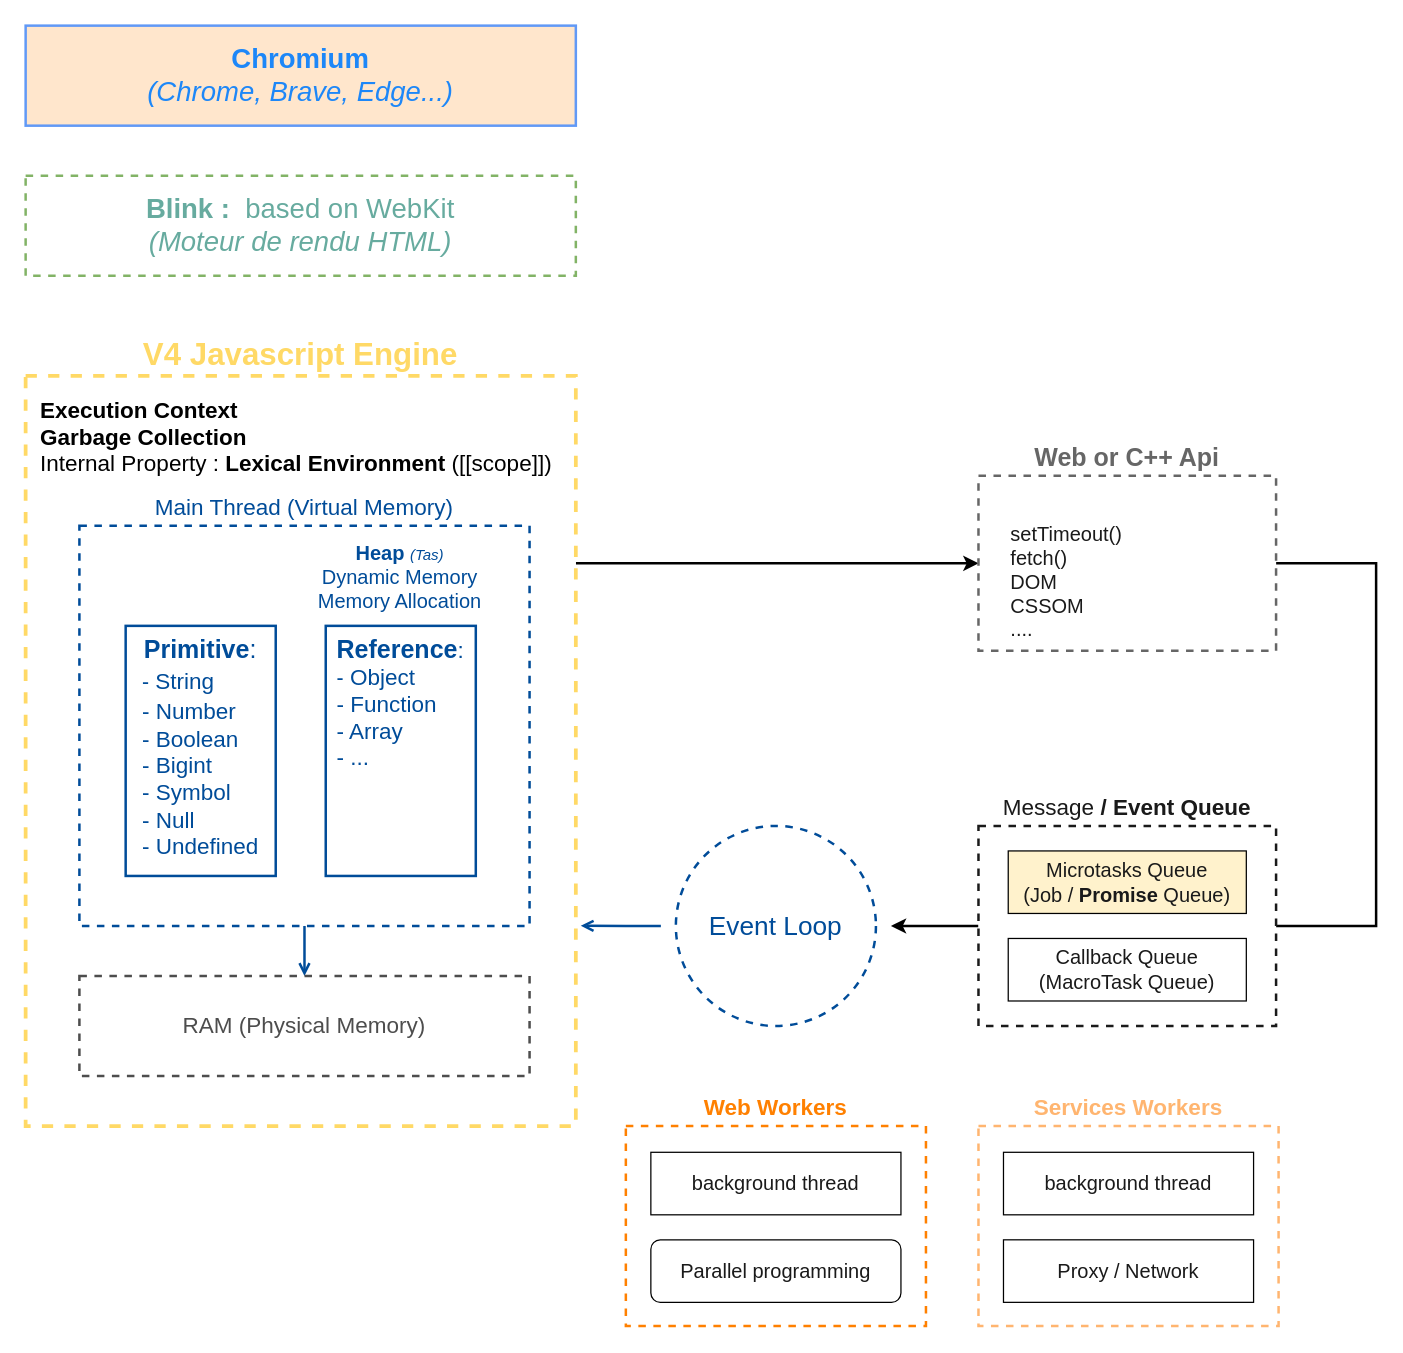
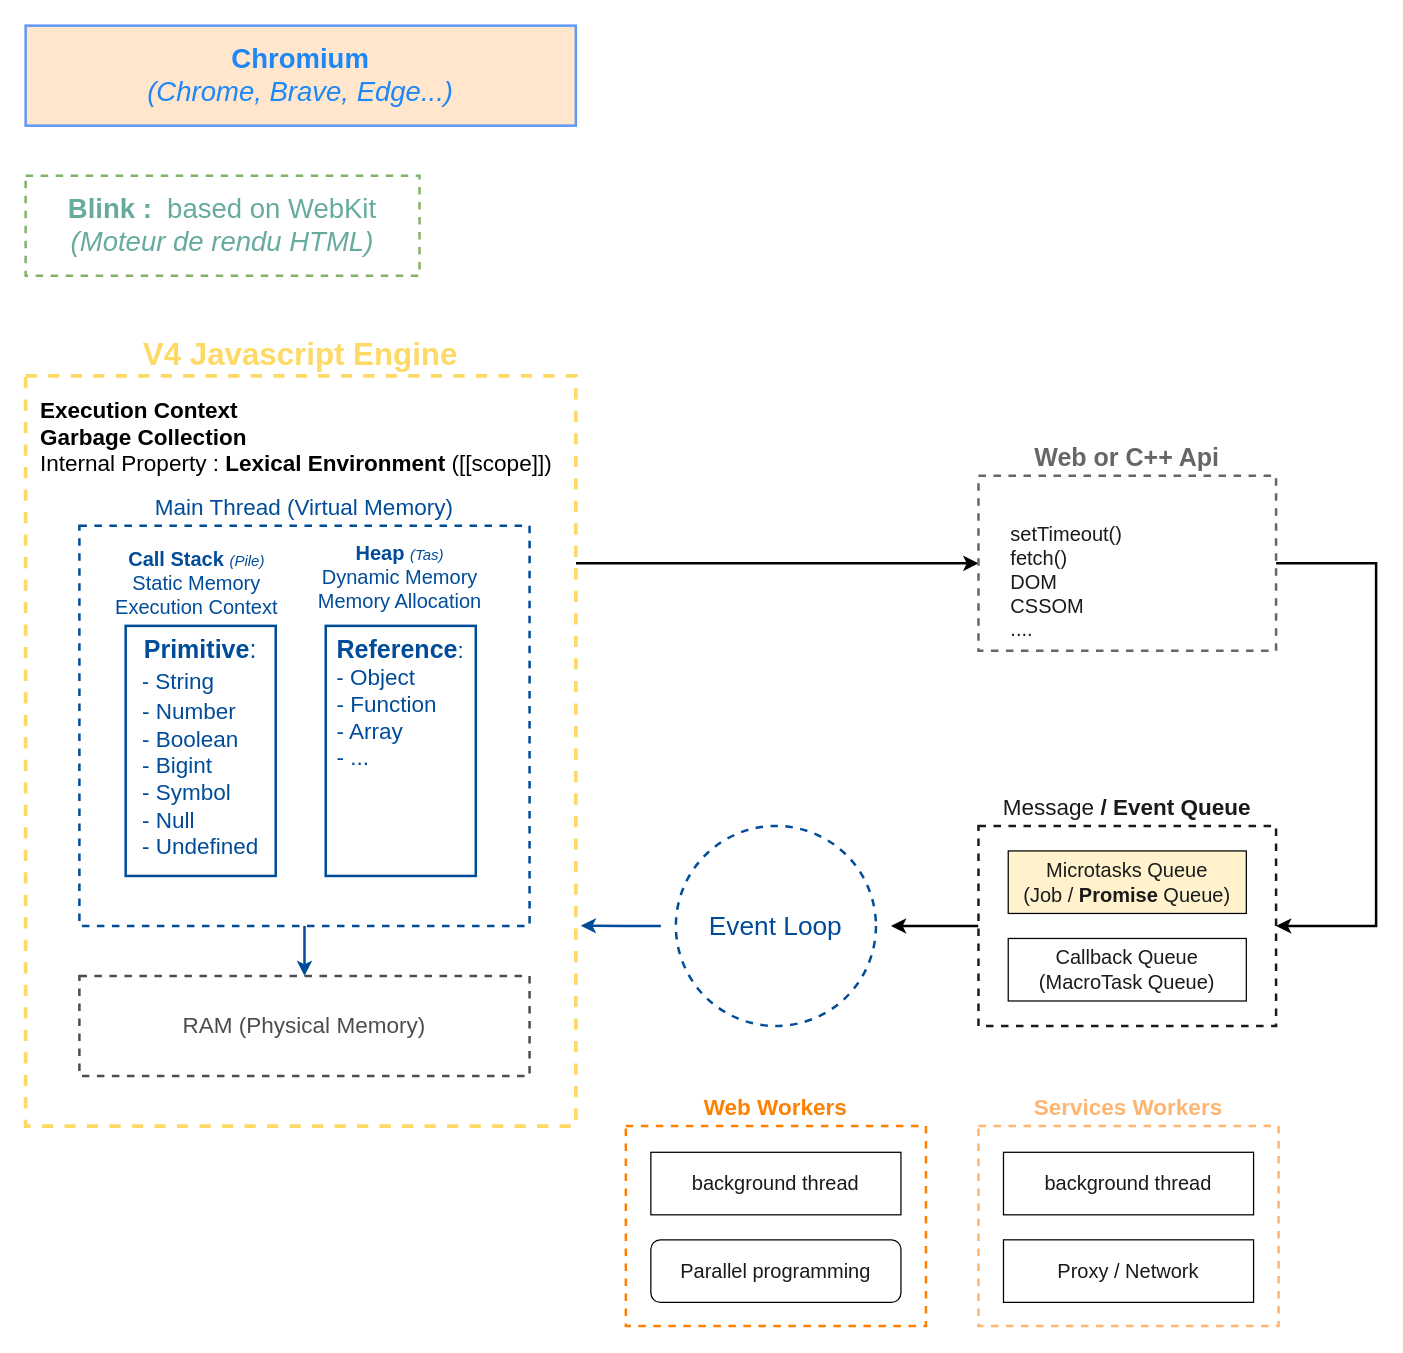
- <mxCell id="30" value="&lt;span style=&quot;color: rgb(103, 171, 159); font-family: &amp;quot;Google Sans&amp;quot;, arial, sans-serif; text-align: left;&quot;&gt;Blink :&amp;nbsp;&amp;nbsp;&lt;span style=&quot;font-weight: normal;&quot;&gt;based on WebKit&lt;/span&gt;&lt;/span&gt;&lt;br style=&quot;color: rgb(103, 171, 159); font-family: &amp;quot;Google Sans&amp;quot;, arial, sans-serif; text-align: left;&quot;&gt;&lt;span style=&quot;color: rgb(103, 171, 159); font-family: &amp;quot;Google Sans&amp;quot;, arial, sans-serif; text-align: left; font-weight: normal;&quot;&gt;&lt;i&gt;(Moteur de rendu HTML)&lt;/i&gt;&lt;/span&gt;" style="rounded=0;whiteSpace=wrap;html=1;fontSize=22;strokeWidth=2;fontStyle=1;fillColor=default;strokeColor=#82b366;dashed=1;" vertex="1" parent="1"><mxGeometry x="20" y="140" width="440" height="80" as="geometry" /></mxCell>
+ <mxCell id="30" value="&lt;span style=&quot;color: rgb(103, 171, 159); font-family: &amp;quot;Google Sans&amp;quot;, arial, sans-serif; text-align: left;&quot;&gt;Blink :&amp;nbsp;&amp;nbsp;&lt;span style=&quot;font-weight: normal;&quot;&gt;based on WebKit&lt;/span&gt;&lt;/span&gt;&lt;br style=&quot;color: rgb(103, 171, 159); font-family: &amp;quot;Google Sans&amp;quot;, arial, sans-serif; text-align: left;&quot;&gt;&lt;span style=&quot;color: rgb(103, 171, 159); font-family: &amp;quot;Google Sans&amp;quot;, arial, sans-serif; text-align: left; font-weight: normal;&quot;&gt;&lt;i&gt;(Moteur de rendu HTML)&lt;/i&gt;&lt;/span&gt;" style="rounded=0;whiteSpace=wrap;html=1;fontSize=22;strokeWidth=2;fontStyle=1;fillColor=default;strokeColor=#82b366;dashed=1;" vertex="1" parent="1"><mxGeometry x="20" y="140" width="315" height="80" as="geometry" /></mxCell>
+ <mxCell id="15" value="&lt;b&gt;Call Stack&amp;nbsp;&lt;/b&gt;&lt;i&gt;&lt;font style=&quot;font-size: 12px;&quot;&gt;(Pile)&lt;/font&gt;&lt;/i&gt;&lt;br&gt;&lt;div style=&quot;text-align: center;&quot;&gt;&lt;span style=&quot;background-color: initial; text-align: left;&quot;&gt;Static Memory&lt;/span&gt;&lt;/div&gt;&lt;div style=&quot;text-align: left; font-size: 16px;&quot;&gt;&lt;span style=&quot;background-color: initial; font-size: 16px;&quot;&gt;Execution Context&lt;/span&gt;&lt;/div&gt;" style="text;html=1;strokeColor=none;fillColor=none;align=center;verticalAlign=middle;whiteSpace=wrap;rounded=0;glass=0;dashed=1;sketch=0;fillStyle=auto;strokeWidth=2;fontSize=16;fontColor=#004C99;" vertex="1" parent="1"><mxGeometry x="82" y="434" width="150" height="64" as="geometry" /></mxCell>
- <mxCell id="7" style="edgeStyle=orthogonalEdgeStyle;rounded=0;orthogonalLoop=1;jettySize=auto;html=1;fontSize=21;fontColor=#7EA6E0;entryX=1.009;entryY=0.733;entryDx=0;entryDy=0;strokeColor=#004C99;strokeWidth=2;entryPerimeter=0;endArrow=open;" edge="1" parent="1" source="8" target="3"><mxGeometry relative="1" as="geometry" /></mxCell>
+ <mxCell id="7" style="edgeStyle=orthogonalEdgeStyle;rounded=0;orthogonalLoop=1;jettySize=auto;html=1;fontSize=21;fontColor=#7EA6E0;entryX=1.009;entryY=0.733;entryDx=0;entryDy=0;strokeColor=#004C99;strokeWidth=2;entryPerimeter=0;" edge="1" parent="1" source="8" target="3"><mxGeometry relative="1" as="geometry" /></mxCell>
- <mxCell id="4" value="" style="edgeStyle=orthogonalEdgeStyle;rounded=0;orthogonalLoop=1;jettySize=auto;html=1;entryX=1;entryY=0.5;entryDx=0;entryDy=0;exitX=1;exitY=0.5;exitDx=0;exitDy=0;strokeWidth=2;endArrow=none;" edge="1" parent="1" source="18" target="21"><mxGeometry relative="1" as="geometry"><mxPoint x="1040" y="460" as="sourcePoint" /><Array as="points"><mxPoint x="1100" y="450" /><mxPoint x="1100" y="740" /></Array></mxGeometry></mxCell>
+ <mxCell id="4" value="" style="edgeStyle=orthogonalEdgeStyle;rounded=0;orthogonalLoop=1;jettySize=auto;html=1;entryX=1;entryY=0.5;entryDx=0;entryDy=0;exitX=1;exitY=0.5;exitDx=0;exitDy=0;strokeWidth=2;" edge="1" parent="1" source="18" target="21"><mxGeometry relative="1" as="geometry"><mxPoint x="1040" y="460" as="sourcePoint" /><Array as="points"><mxPoint x="1100" y="450" /><mxPoint x="1100" y="740" /></Array></mxGeometry></mxCell>
- <mxCell id="10" style="edgeStyle=orthogonalEdgeStyle;rounded=0;orthogonalLoop=1;jettySize=auto;html=1;fontSize=25;strokeWidth=2;strokeColor=#004C99;endArrow=open;" edge="1" parent="1" source="11" target="14"><mxGeometry relative="1" as="geometry" /></mxCell>
+ <mxCell id="10" style="edgeStyle=orthogonalEdgeStyle;rounded=0;orthogonalLoop=1;jettySize=auto;html=1;fontSize=25;strokeWidth=2;strokeColor=#004C99;" edge="1" parent="1" source="11" target="14"><mxGeometry relative="1" as="geometry" /></mxCell>
